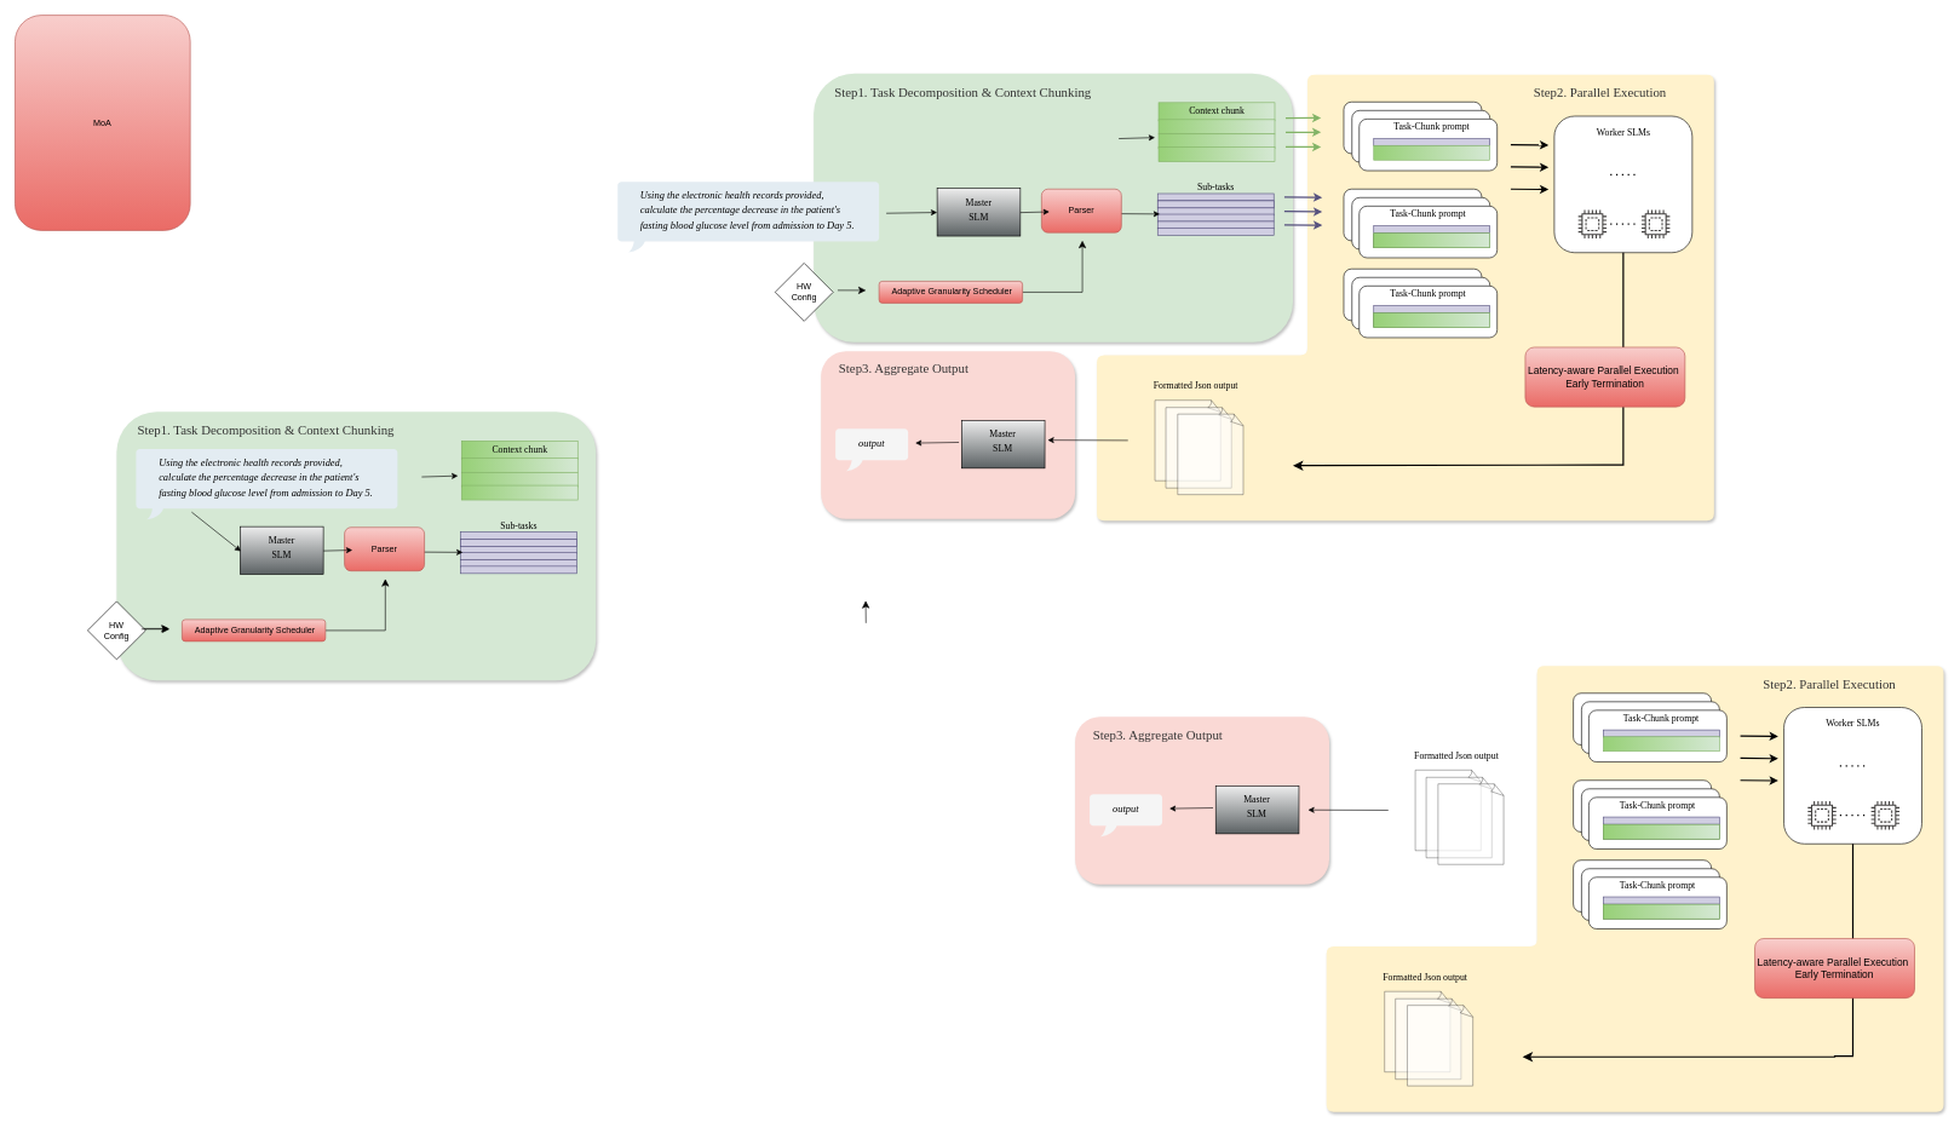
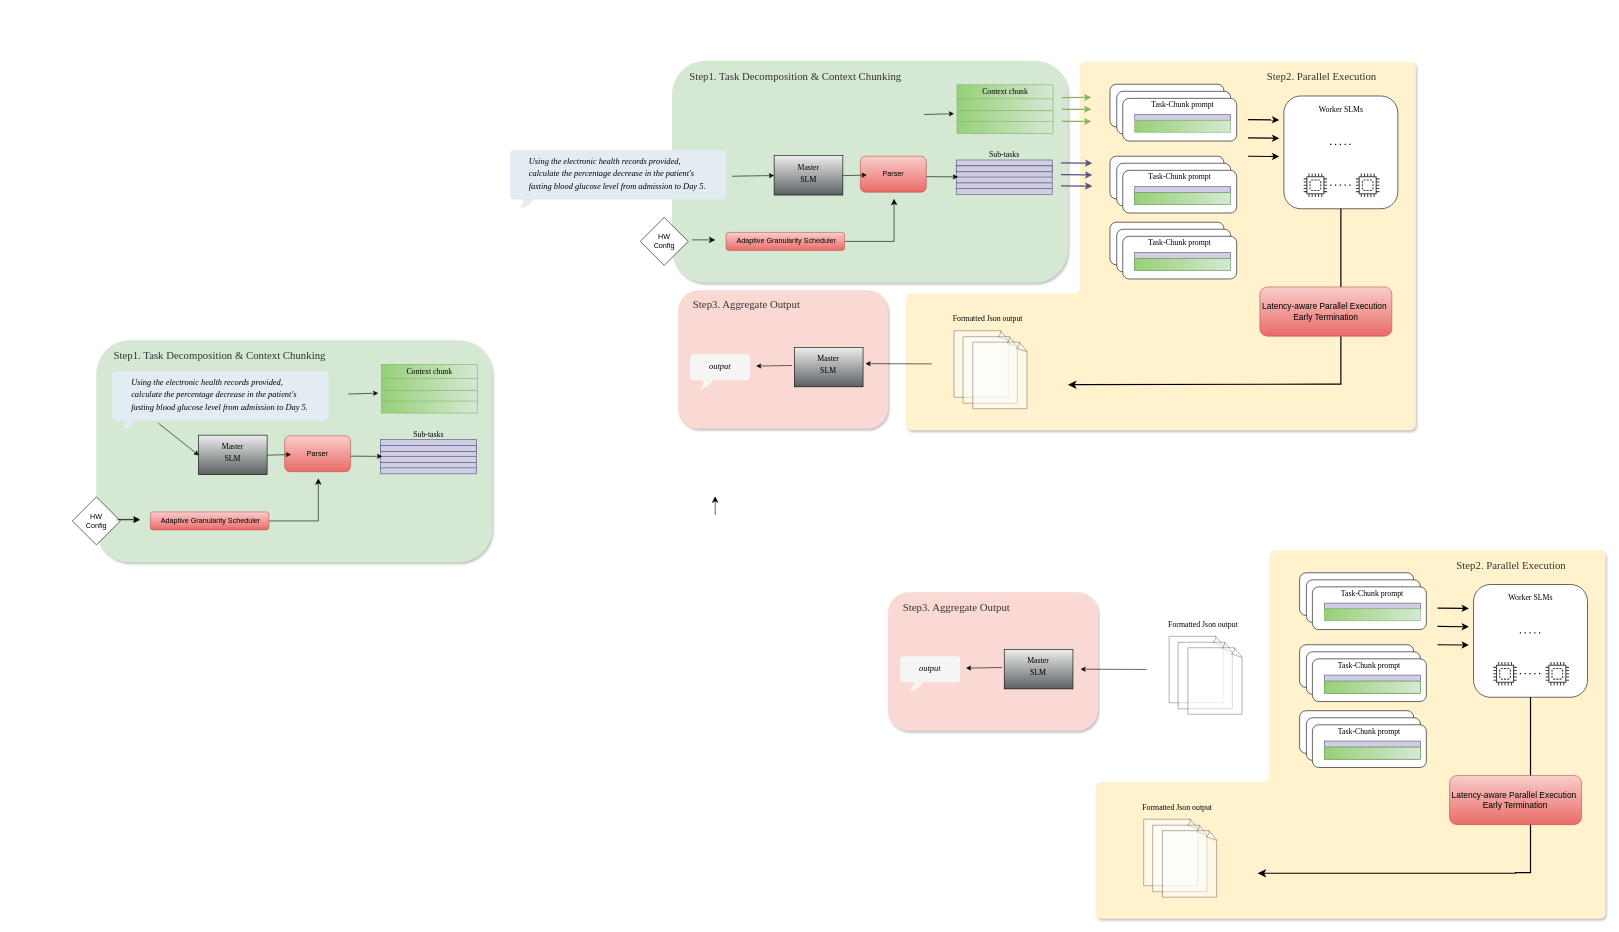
- <mxCell id="109" value="MoA" style="rounded=1;whiteSpace=wrap;html=1;fillColor=#f8cecc;strokeColor=#b85450;gradientColor=#ea6b66;" vertex="1" parent="1"><mxGeometry x="20" y="20.52" width="241.3" height="296.48" as="geometry" /></mxCell>
